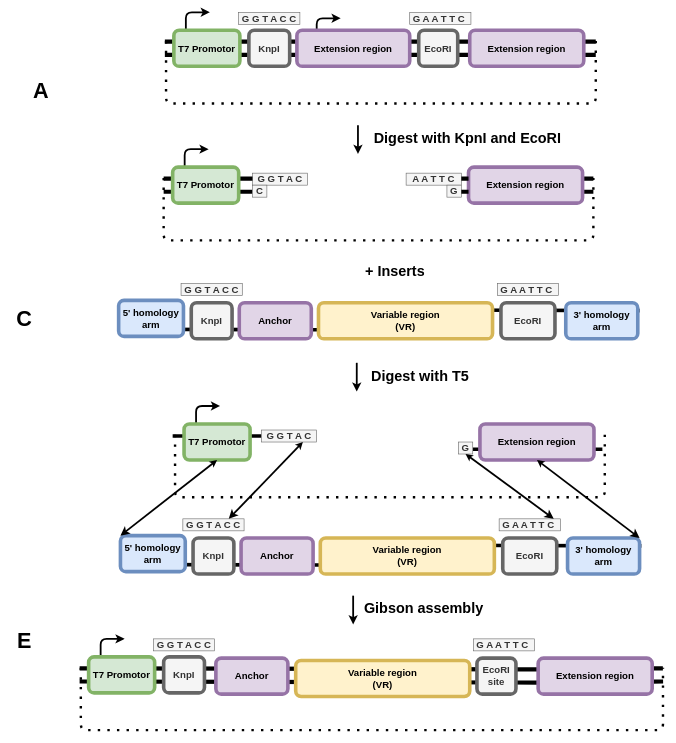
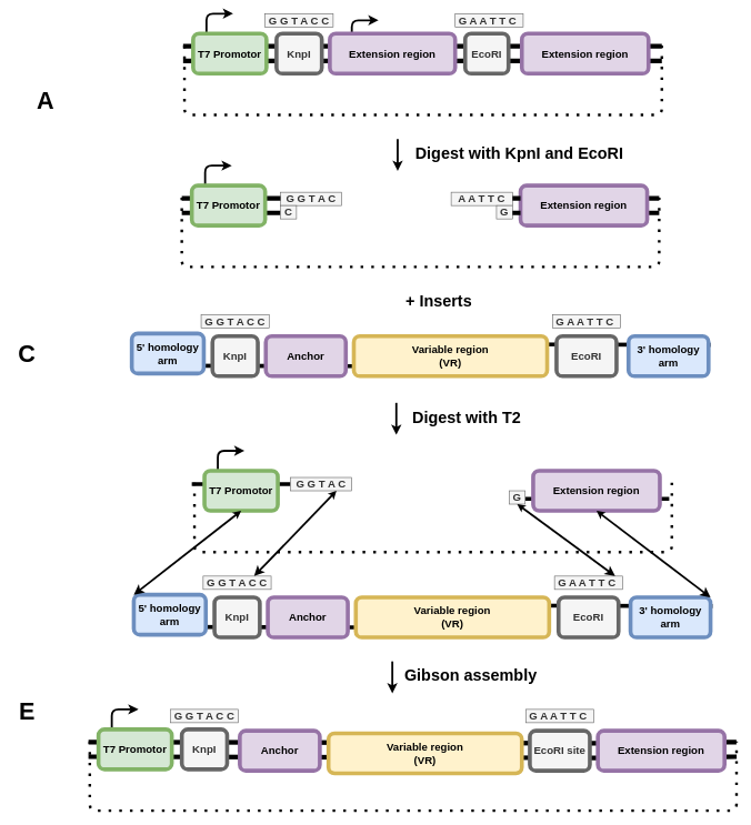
- <mxCell id="35" value="&lt;font style=&quot;font-size: 24px&quot;&gt;Digest with T5&lt;/font&gt;" style="text;html=1;strokeColor=none;fillColor=none;align=center;verticalAlign=middle;whiteSpace=wrap;rounded=0;fontSize=16;fontStyle=1" vertex="1" parent="1"><mxGeometry x="578" y="616" width="243" height="20" as="geometry" /></mxCell>
+ <mxCell id="35" value="&lt;font style=&quot;font-size: 24px&quot;&gt;Digest with T2&lt;/font&gt;" style="text;html=1;strokeColor=none;fillColor=none;align=center;verticalAlign=middle;whiteSpace=wrap;rounded=0;fontSize=16;fontStyle=1" vertex="1" parent="1"><mxGeometry x="578" y="616" width="243" height="20" as="geometry" /></mxCell>
- <mxCell id="4" value="EcoRI site" style="rounded=1;whiteSpace=wrap;html=1;fillColor=#f5f5f5;strokeColor=#666666;fontStyle=1;fontSize=16;fontColor=#333333;strokeWidth=6;" vertex="1" parent="1"><mxGeometry x="794" y="1096" width="65" height="60" as="geometry" /></mxCell>
+ <mxCell id="4" value="EcoRI site" style="rounded=1;whiteSpace=wrap;html=1;fillColor=#f5f5f5;strokeColor=#666666;fontStyle=1;fontSize=16;fontColor=#333333;strokeWidth=6;" vertex="1" parent="1"><mxGeometry x="794" y="1096" width="90" height="60" as="geometry" /></mxCell>
